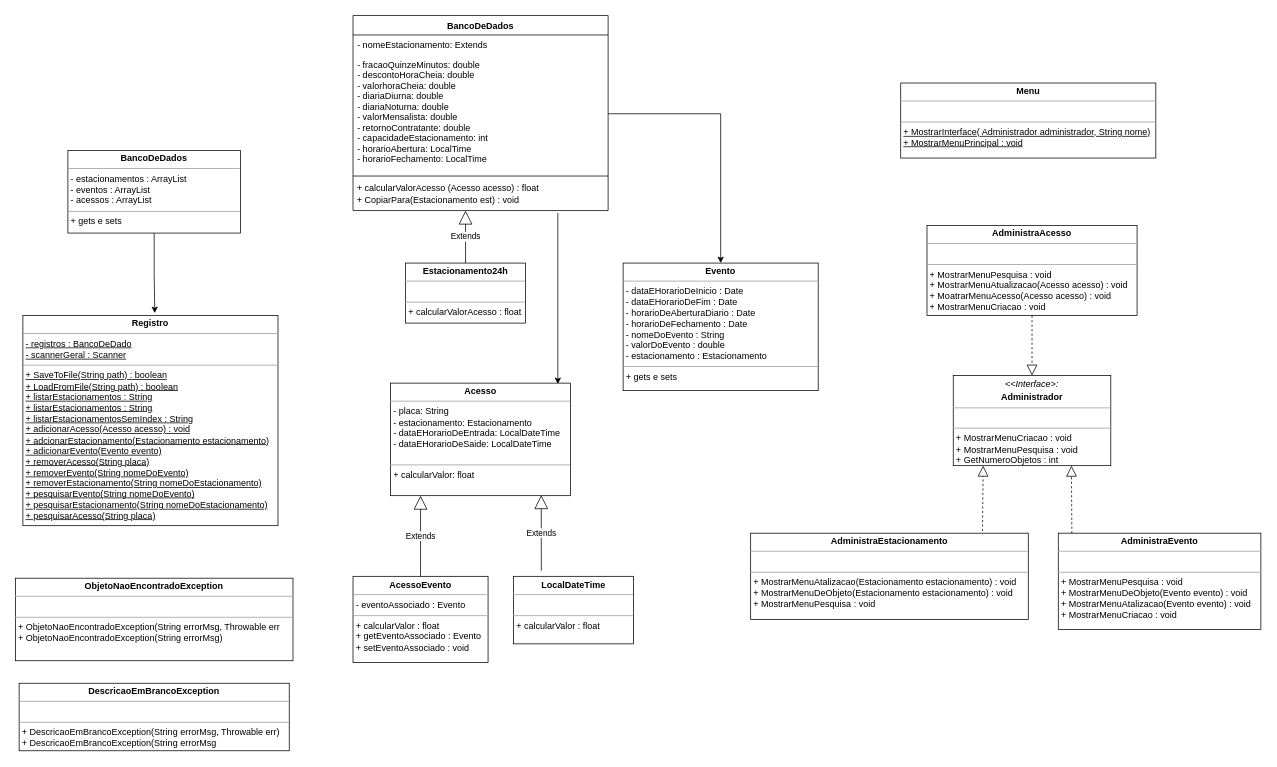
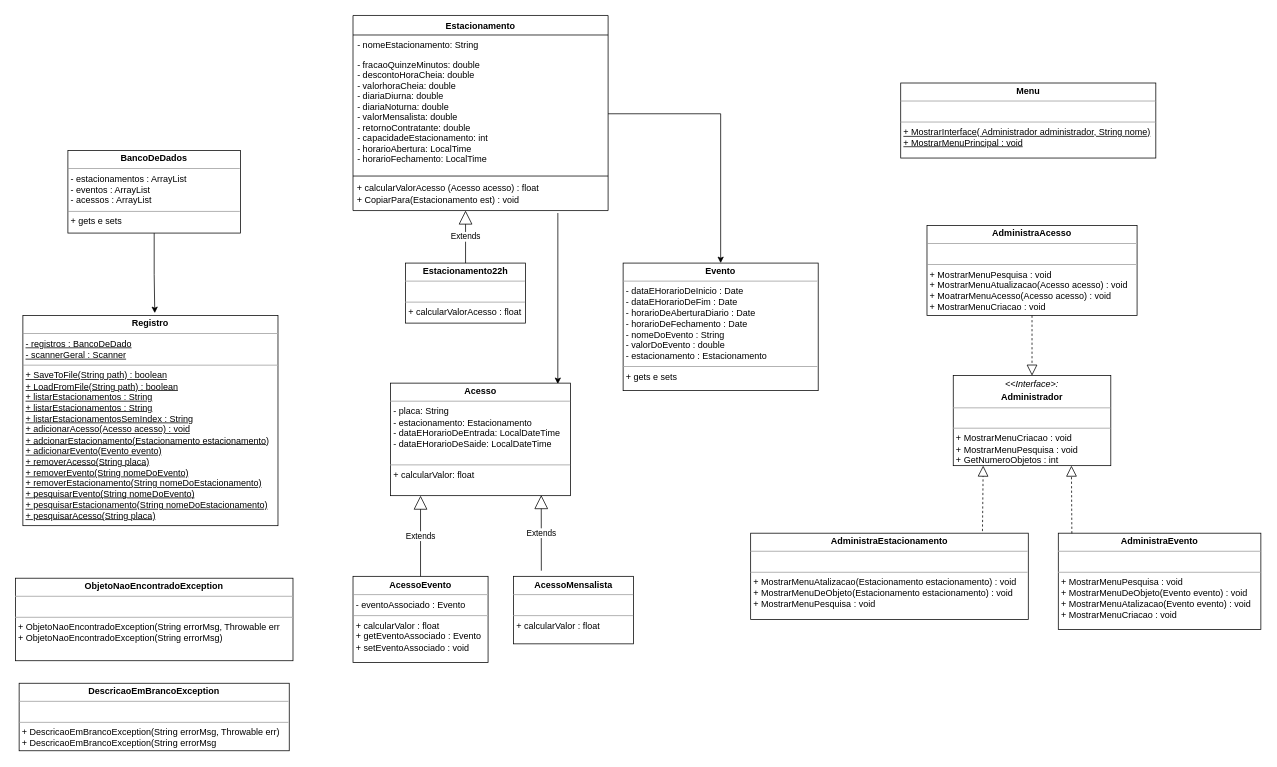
- <mxCell id="3" value="BancoDeDados" style="swimlane;fontStyle=1;align=center;verticalAlign=top;childLayout=stackLayout;horizontal=1;startSize=26;horizontalStack=0;resizeParent=1;resizeLast=0;collapsible=1;marginBottom=0;rounded=0;shadow=0;strokeWidth=1;" parent="1" vertex="1"><mxGeometry x="470" y="20" width="340" height="260" as="geometry"><mxRectangle x="230" y="140" width="160" height="26" as="alternateBounds" /></mxGeometry></mxCell>
+ <mxCell id="3" value="Estacionamento" style="swimlane;fontStyle=1;align=center;verticalAlign=top;childLayout=stackLayout;horizontal=1;startSize=26;horizontalStack=0;resizeParent=1;resizeLast=0;collapsible=1;marginBottom=0;rounded=0;shadow=0;strokeWidth=1;" parent="1" vertex="1"><mxGeometry x="470" y="20" width="340" height="260" as="geometry"><mxRectangle x="230" y="140" width="160" height="26" as="alternateBounds" /></mxGeometry></mxCell>
- <mxCell id="4" value="- nomeEstacionamento: Extends" style="text;align=left;verticalAlign=top;spacingLeft=4;spacingRight=4;overflow=hidden;rotatable=0;points=[[0,0.5],[1,0.5]];portConstraint=eastwest;" parent="3" vertex="1"><mxGeometry y="26" width="340" height="26" as="geometry" /></mxCell>
+ <mxCell id="4" value="- nomeEstacionamento: String" style="text;align=left;verticalAlign=top;spacingLeft=4;spacingRight=4;overflow=hidden;rotatable=0;points=[[0,0.5],[1,0.5]];portConstraint=eastwest;" parent="3" vertex="1"><mxGeometry y="26" width="340" height="26" as="geometry" /></mxCell>
- <mxCell id="24" value="&lt;p style=&quot;margin:0px;margin-top:4px;text-align:center;&quot;&gt;&lt;b&gt;Estacionamento24h&lt;/b&gt;&lt;/p&gt;&lt;hr size=&quot;1&quot;&gt;&lt;p style=&quot;margin:0px;margin-left:4px;&quot;&gt;&lt;br&gt;&lt;/p&gt;&lt;hr size=&quot;1&quot;&gt;&lt;p style=&quot;margin:0px;margin-left:4px;&quot;&gt;+ calcularValorAcesso : float&lt;/p&gt;" style="verticalAlign=top;align=left;overflow=fill;fontSize=12;fontFamily=Helvetica;html=1;" parent="1" vertex="1"><mxGeometry x="540" y="350" width="160" height="80" as="geometry" /></mxCell>
+ <mxCell id="24" value="&lt;p style=&quot;margin:0px;margin-top:4px;text-align:center;&quot;&gt;&lt;b&gt;Estacionamento22h&lt;/b&gt;&lt;/p&gt;&lt;hr size=&quot;1&quot;&gt;&lt;p style=&quot;margin:0px;margin-left:4px;&quot;&gt;&lt;br&gt;&lt;/p&gt;&lt;hr size=&quot;1&quot;&gt;&lt;p style=&quot;margin:0px;margin-left:4px;&quot;&gt;+ calcularValorAcesso : float&lt;/p&gt;" style="verticalAlign=top;align=left;overflow=fill;fontSize=12;fontFamily=Helvetica;html=1;" parent="1" vertex="1"><mxGeometry x="540" y="350" width="160" height="80" as="geometry" /></mxCell>
- <mxCell id="20" value="&lt;p style=&quot;margin:0px;margin-top:4px;text-align:center;&quot;&gt;&lt;b&gt;LocalDateTime&lt;/b&gt;&lt;/p&gt;&lt;hr size=&quot;1&quot;&gt;&lt;p style=&quot;margin:0px;margin-left:4px;&quot;&gt;&lt;br&gt;&lt;/p&gt;&lt;hr size=&quot;1&quot;&gt;&lt;p style=&quot;margin:0px;margin-left:4px;&quot;&gt;+ calcularValor : float&lt;/p&gt;" style="verticalAlign=top;align=left;overflow=fill;fontSize=12;fontFamily=Helvetica;html=1;" parent="1" vertex="1"><mxGeometry x="684" y="767.5" width="160" height="90" as="geometry" /></mxCell>
+ <mxCell id="20" value="&lt;p style=&quot;margin:0px;margin-top:4px;text-align:center;&quot;&gt;&lt;b&gt;AcessoMensalista&lt;/b&gt;&lt;/p&gt;&lt;hr size=&quot;1&quot;&gt;&lt;p style=&quot;margin:0px;margin-left:4px;&quot;&gt;&lt;br&gt;&lt;/p&gt;&lt;hr size=&quot;1&quot;&gt;&lt;p style=&quot;margin:0px;margin-left:4px;&quot;&gt;+ calcularValor : float&lt;/p&gt;" style="verticalAlign=top;align=left;overflow=fill;fontSize=12;fontFamily=Helvetica;html=1;" parent="1" vertex="1"><mxGeometry x="684" y="767.5" width="160" height="90" as="geometry" /></mxCell>
